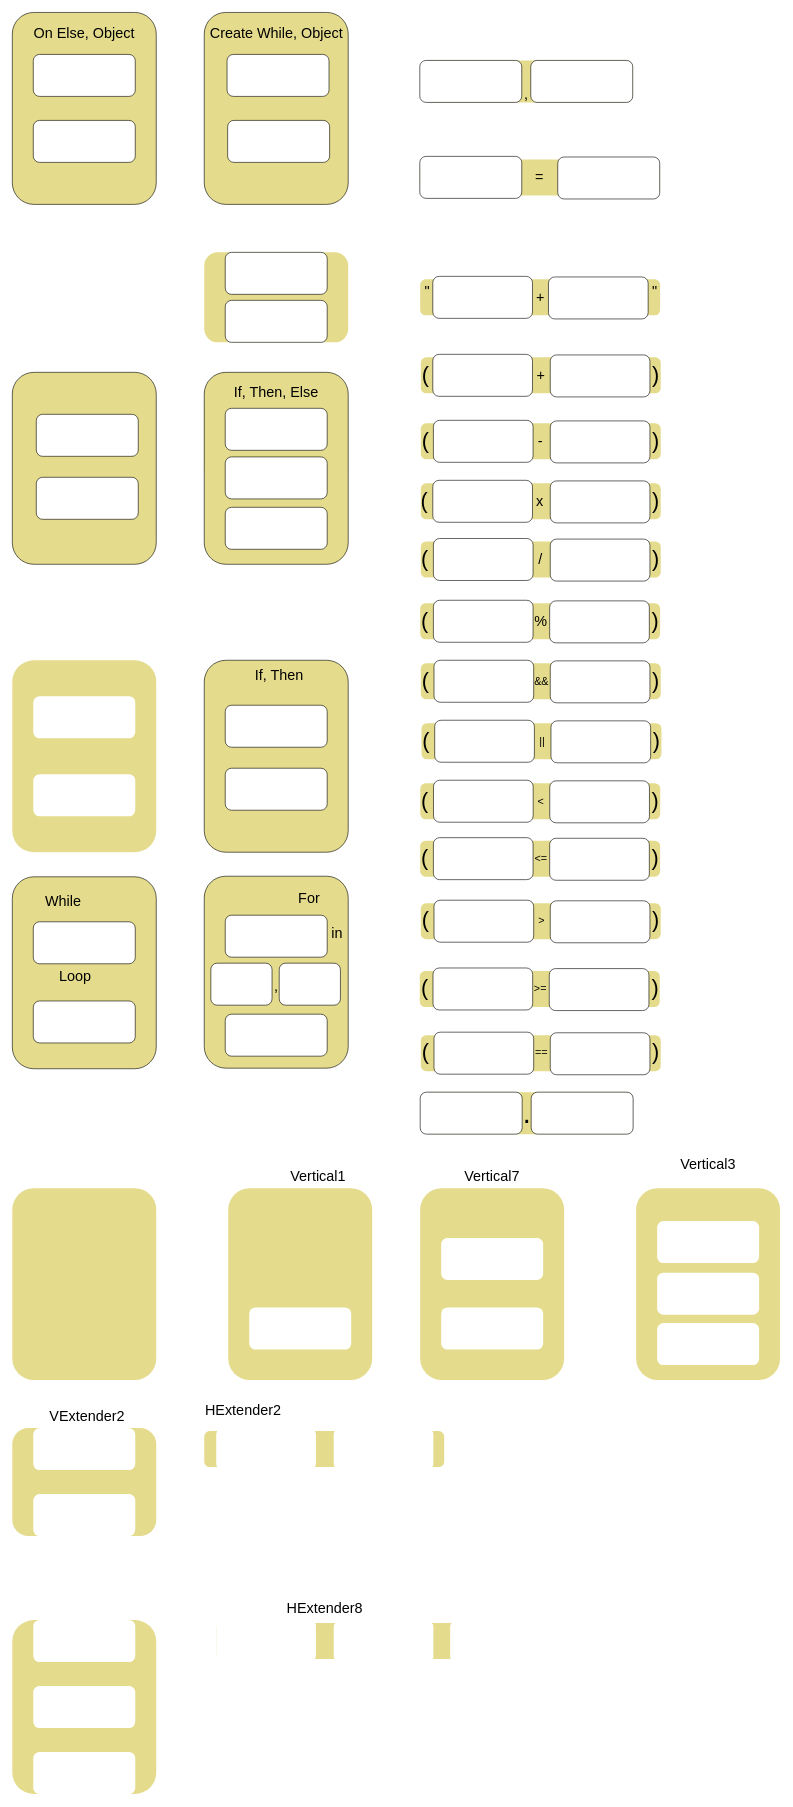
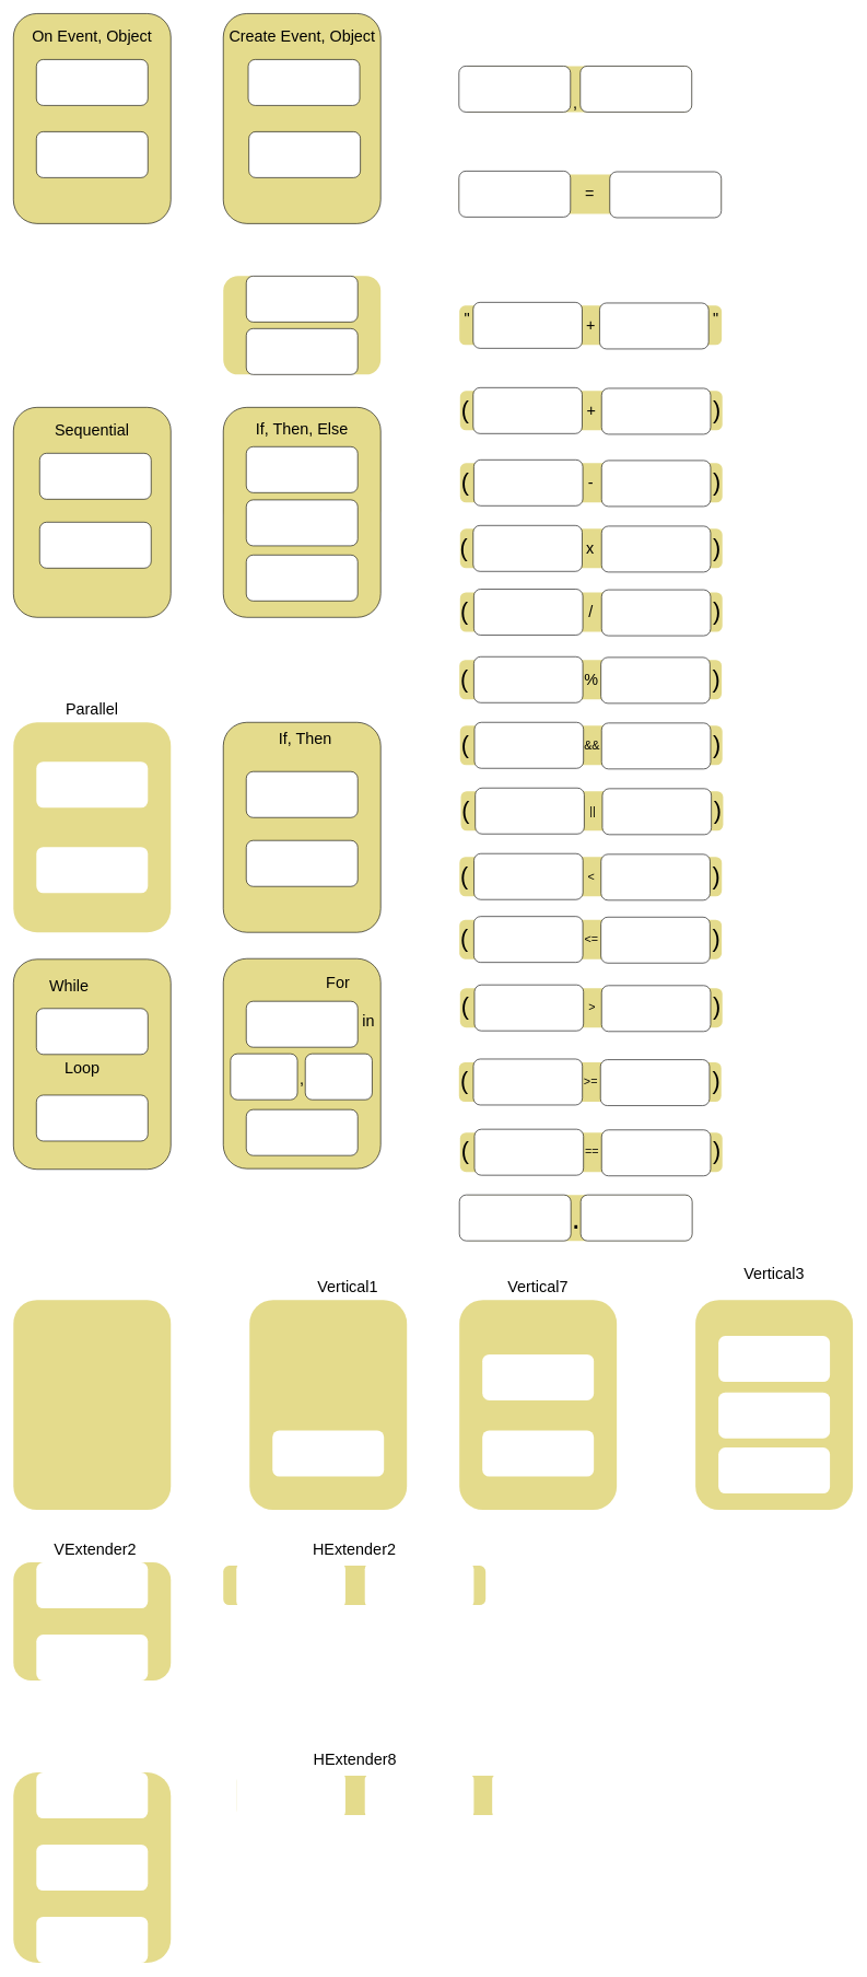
- <mxCell id="187" value="On Else, Object" style="text;html=1;strokeColor=none;fillColor=none;align=center;verticalAlign=middle;whiteSpace=wrap;rounded=0;fontSize=24;" parent="1" vertex="1"><mxGeometry x="25" y="40" width="230" height="30" as="geometry" /></mxCell>
+ <mxCell id="187" value="On Event, Object" style="text;html=1;strokeColor=none;fillColor=none;align=center;verticalAlign=middle;whiteSpace=wrap;rounded=0;fontSize=24;" parent="1" vertex="1"><mxGeometry x="25" y="40" width="230" height="30" as="geometry" /></mxCell>
- <mxCell id="8" value="Create While, Object" style="text;html=1;strokeColor=none;fillColor=none;align=center;verticalAlign=middle;whiteSpace=wrap;rounded=0;fontSize=24;" parent="6" vertex="1"><mxGeometry x="7.5" y="20" width="225" height="30" as="geometry" /></mxCell>
+ <mxCell id="8" value="Create Event, Object" style="text;html=1;strokeColor=none;fillColor=none;align=center;verticalAlign=middle;whiteSpace=wrap;rounded=0;fontSize=24;" parent="6" vertex="1"><mxGeometry x="7.5" y="20" width="225" height="30" as="geometry" /></mxCell>
+ <mxCell id="148" value="Sequential" style="text;html=1;strokeColor=none;fillColor=none;align=center;verticalAlign=middle;whiteSpace=wrap;rounded=0;fontSize=24;" parent="1" vertex="1"><mxGeometry x="78" y="640" width="124" height="30" as="geometry" /></mxCell>
+ <mxCell id="137" value="Parallel" style="text;html=1;strokeColor=none;fillColor=none;align=center;verticalAlign=middle;whiteSpace=wrap;rounded=0;fontSize=24;" parent="1" vertex="1"><mxGeometry x="80" y="1071" width="120" height="20" as="geometry" /></mxCell>
- <mxCell id="166" value="HExtender2" style="text;html=1;strokeColor=none;fillColor=none;align=center;verticalAlign=middle;whiteSpace=wrap;rounded=0;fontSize=24;" parent="1" vertex="1"><mxGeometry x="345" y="2340" width="120" height="20" as="geometry" /></mxCell>
+ <mxCell id="166" value="HExtender2" style="text;html=1;strokeColor=none;fillColor=none;align=center;verticalAlign=middle;whiteSpace=wrap;rounded=0;fontSize=24;" parent="1" vertex="1"><mxGeometry x="480" y="2350" width="120" height="20" as="geometry" /></mxCell>
